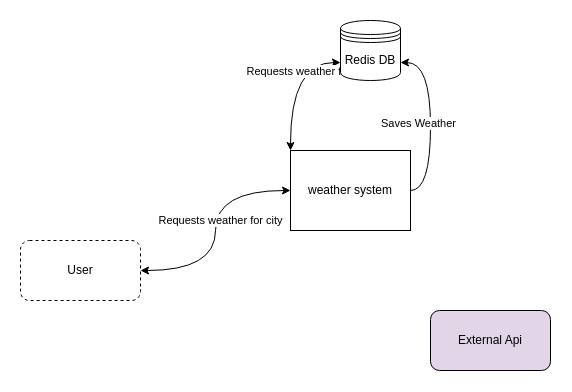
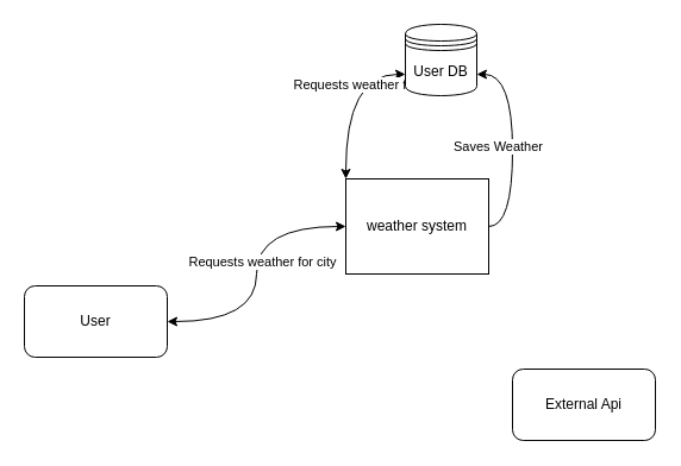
- <mxCell id="8" value="Redis DB" style="shape=datastore;whiteSpace=wrap;html=1;" vertex="1" parent="1"><mxGeometry x="340" y="20" width="60" height="60" as="geometry" /></mxCell>
+ <mxCell id="8" value="User DB" style="shape=datastore;whiteSpace=wrap;html=1;" vertex="1" parent="1"><mxGeometry x="340" y="20" width="60" height="60" as="geometry" /></mxCell>
- <mxCell id="5" value="User" style="rounded=1;whiteSpace=wrap;html=1;dashed=1;" vertex="1" parent="1"><mxGeometry x="20" y="240" width="120" height="60" as="geometry" /></mxCell>
+ <mxCell id="5" value="User" style="rounded=1;whiteSpace=wrap;html=1;" vertex="1" parent="1"><mxGeometry x="20" y="240" width="120" height="60" as="geometry" /></mxCell>
- <mxCell id="6" value="External Api" style="rounded=1;whiteSpace=wrap;html=1;fillColor=#e1d5e7;" vertex="1" parent="1"><mxGeometry x="430" y="310" width="120" height="60" as="geometry" /></mxCell>
+ <mxCell id="6" value="External Api" style="rounded=1;whiteSpace=wrap;html=1;" vertex="1" parent="1"><mxGeometry x="430" y="310" width="120" height="60" as="geometry" /></mxCell>
